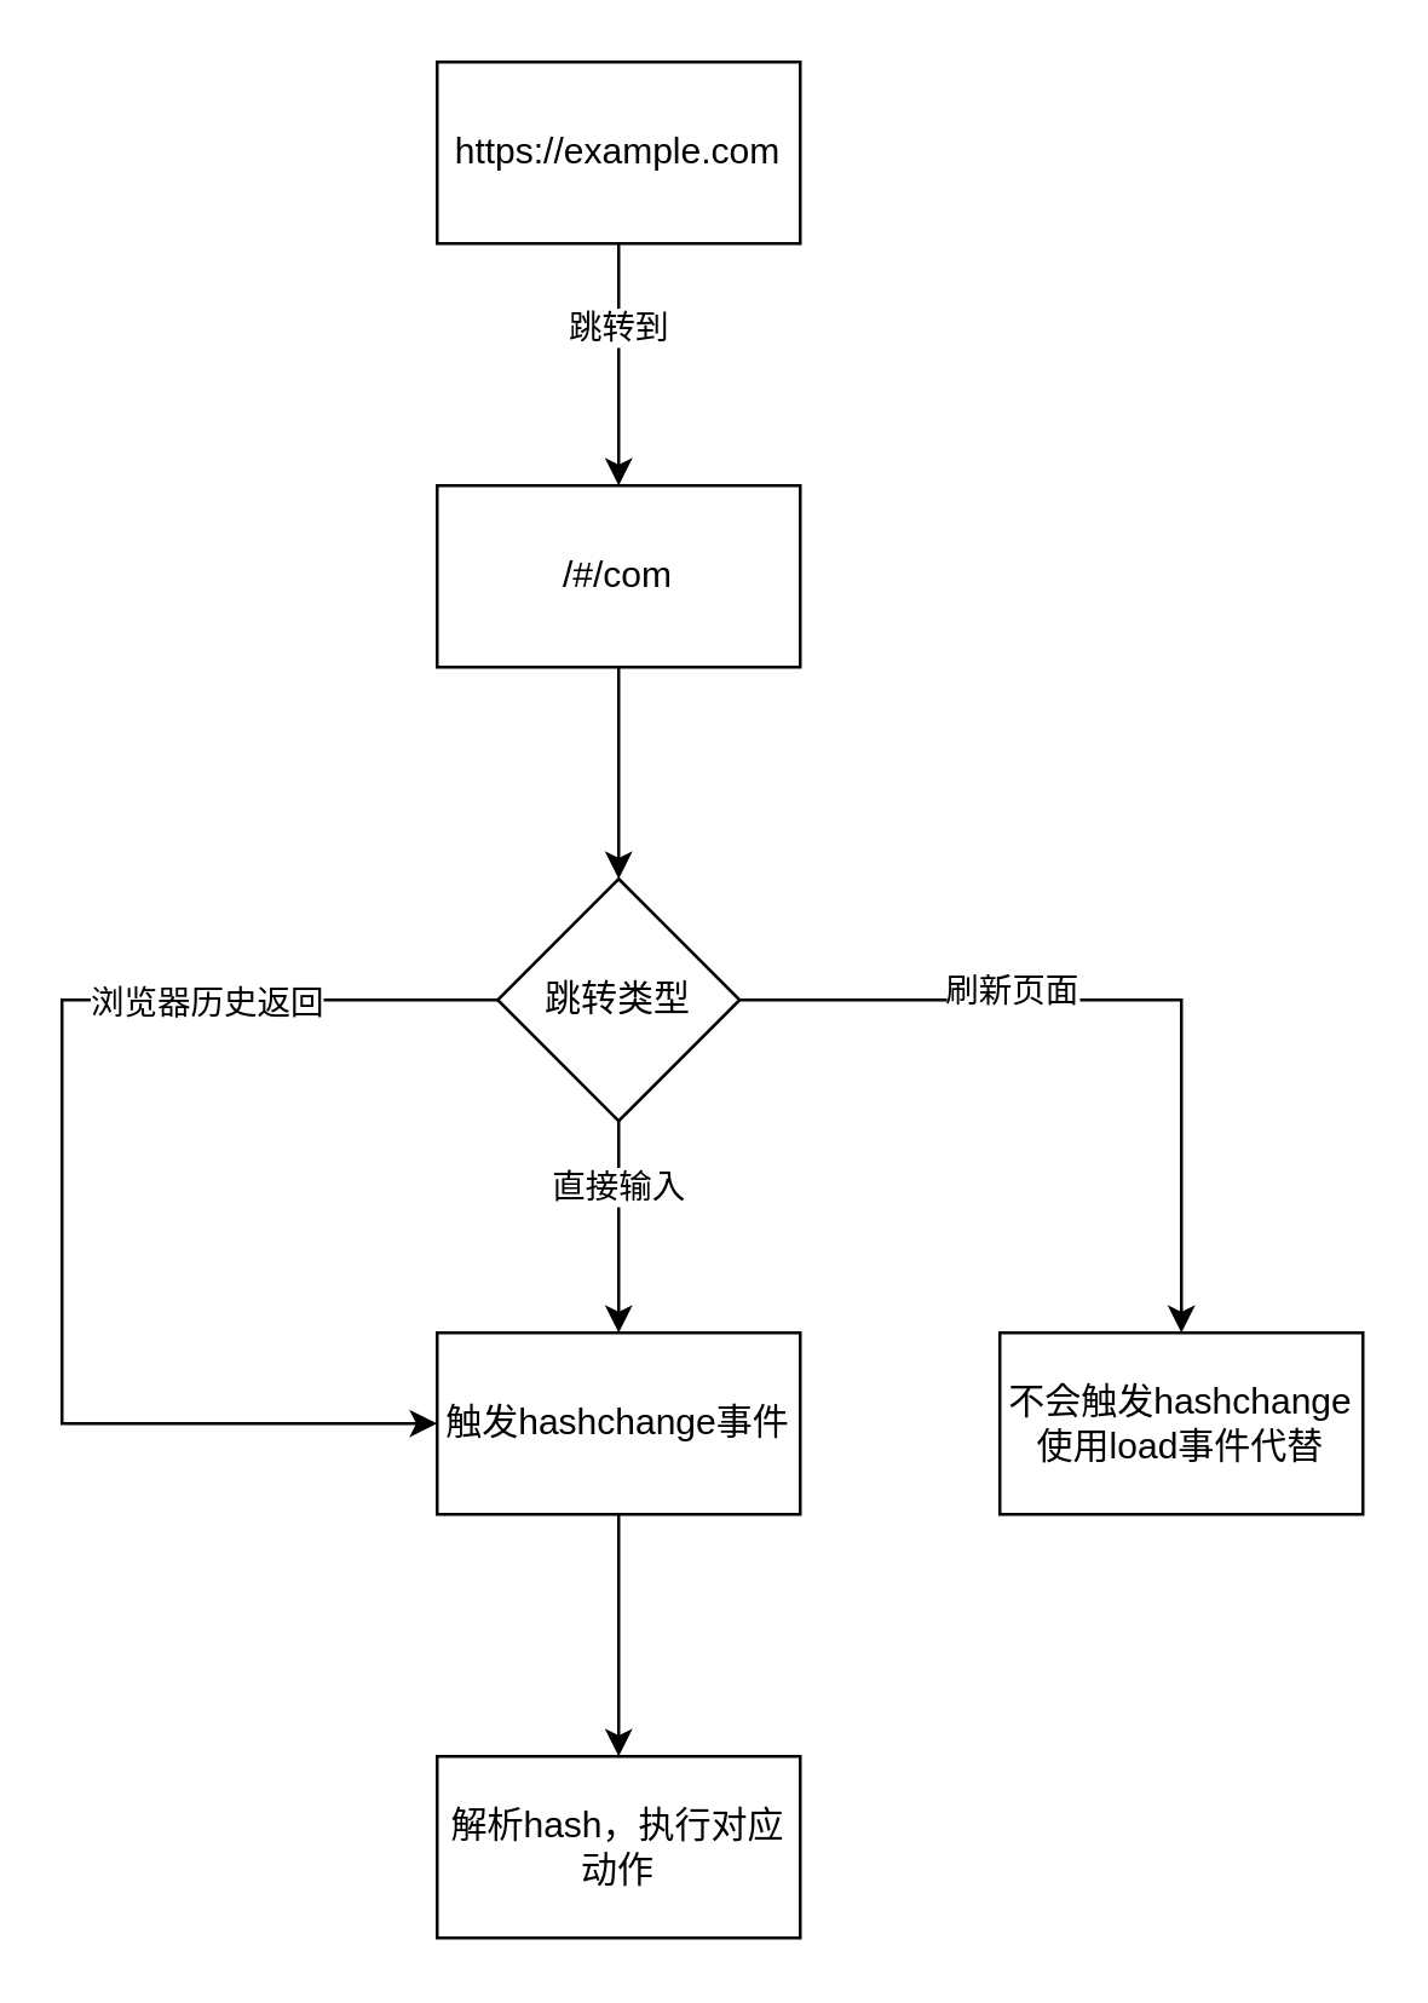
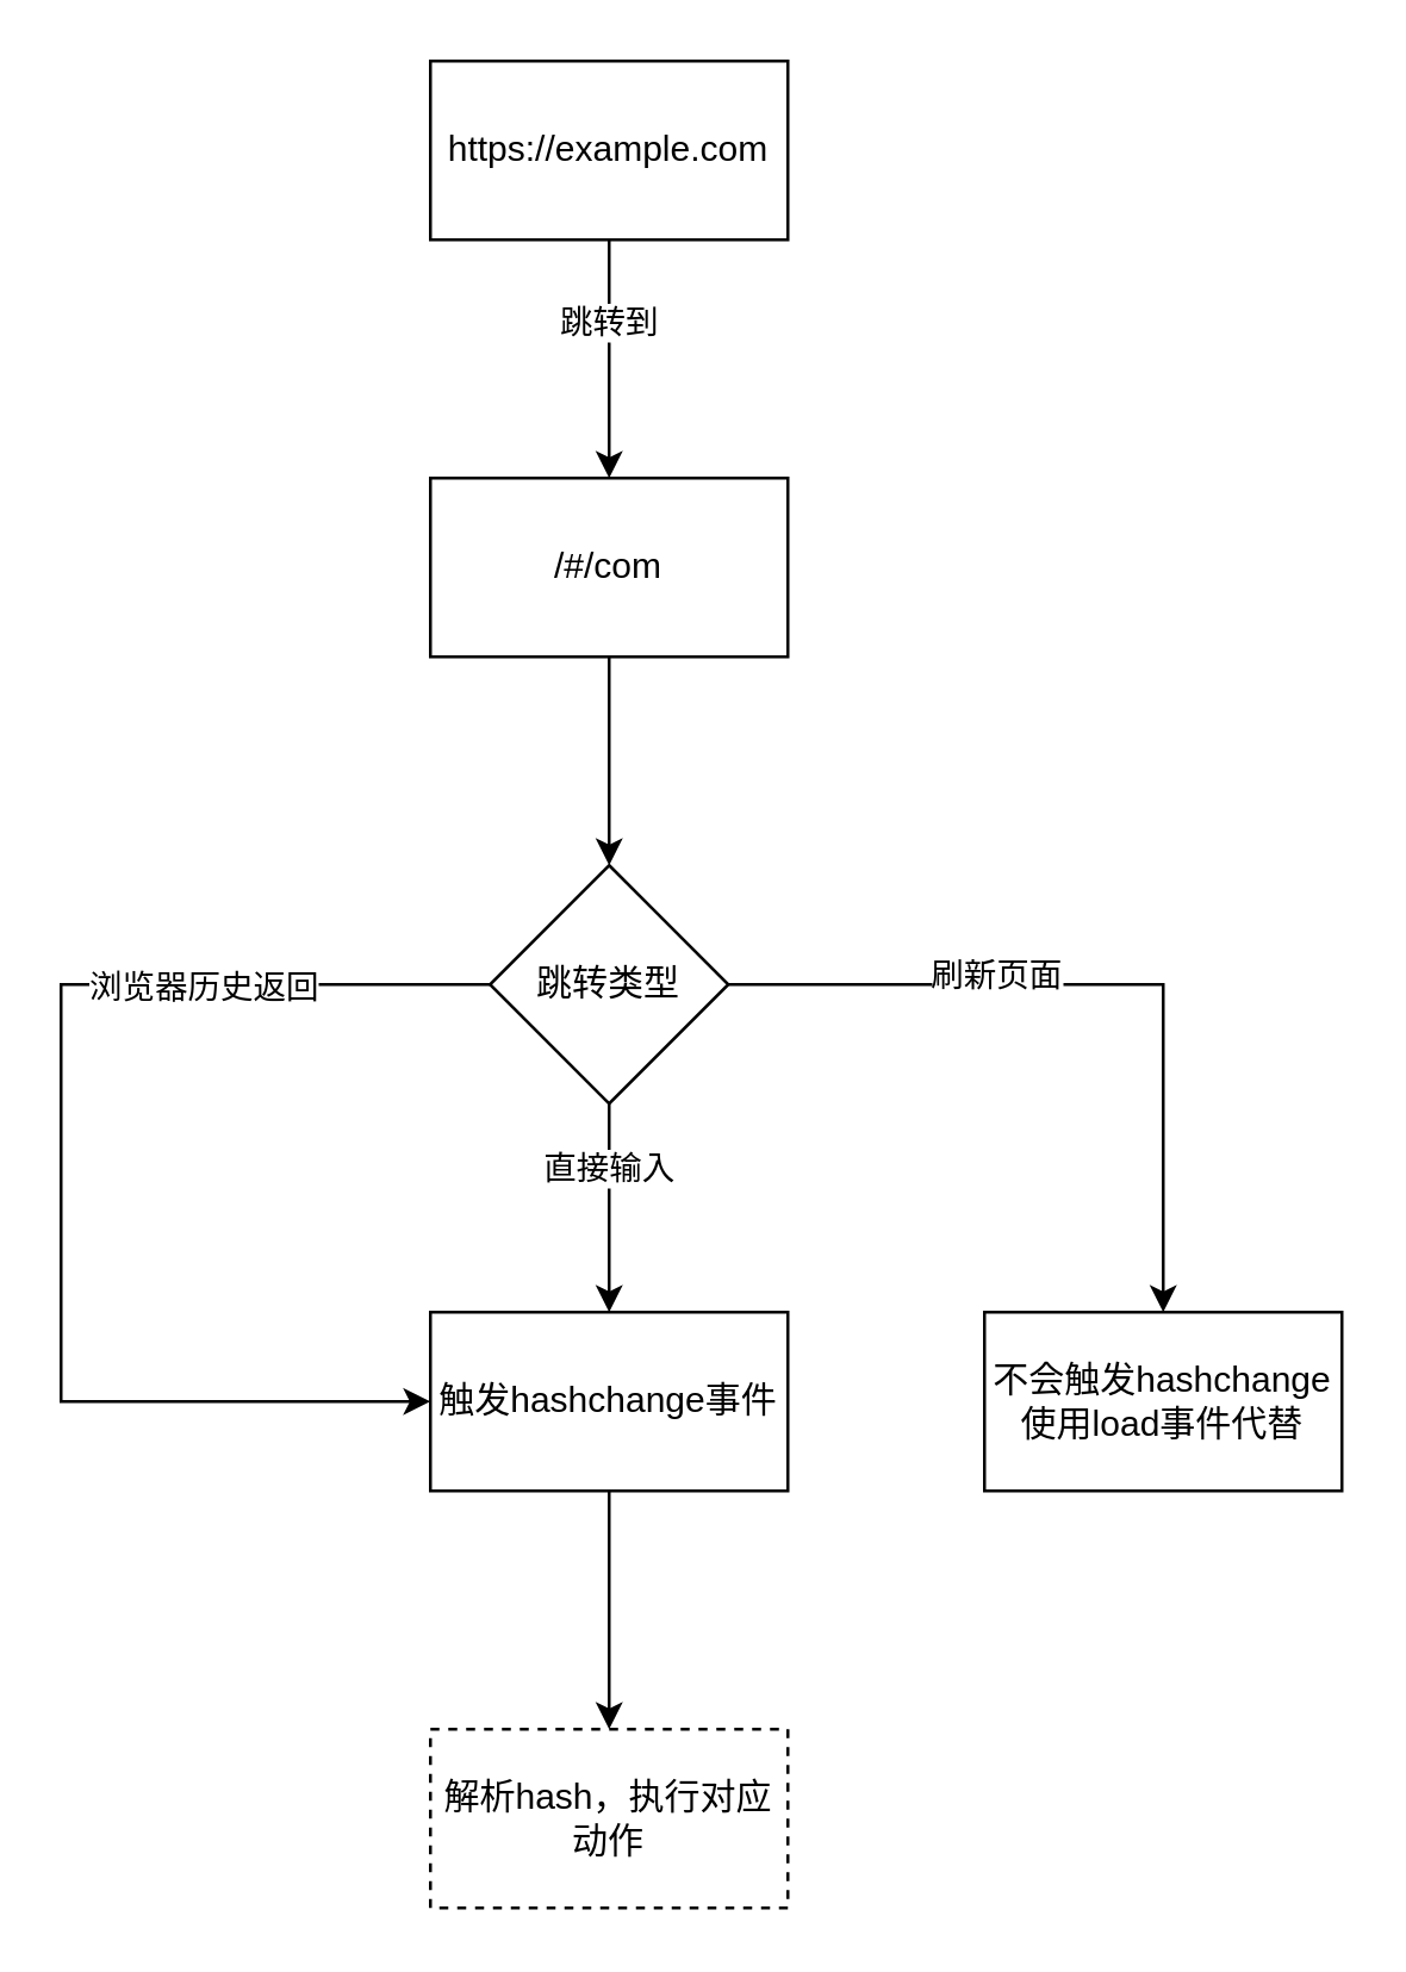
- <mxCell id="17" value="解析hash，执行对应动作" style="whiteSpace=wrap;html=1;rounded=0;" vertex="1" parent="1"><mxGeometry x="144" y="580" width="120" height="60" as="geometry" /></mxCell>
+ <mxCell id="17" value="解析hash，执行对应动作" style="whiteSpace=wrap;html=1;rounded=0;dashed=1;" vertex="1" parent="1"><mxGeometry x="144" y="580" width="120" height="60" as="geometry" /></mxCell>
